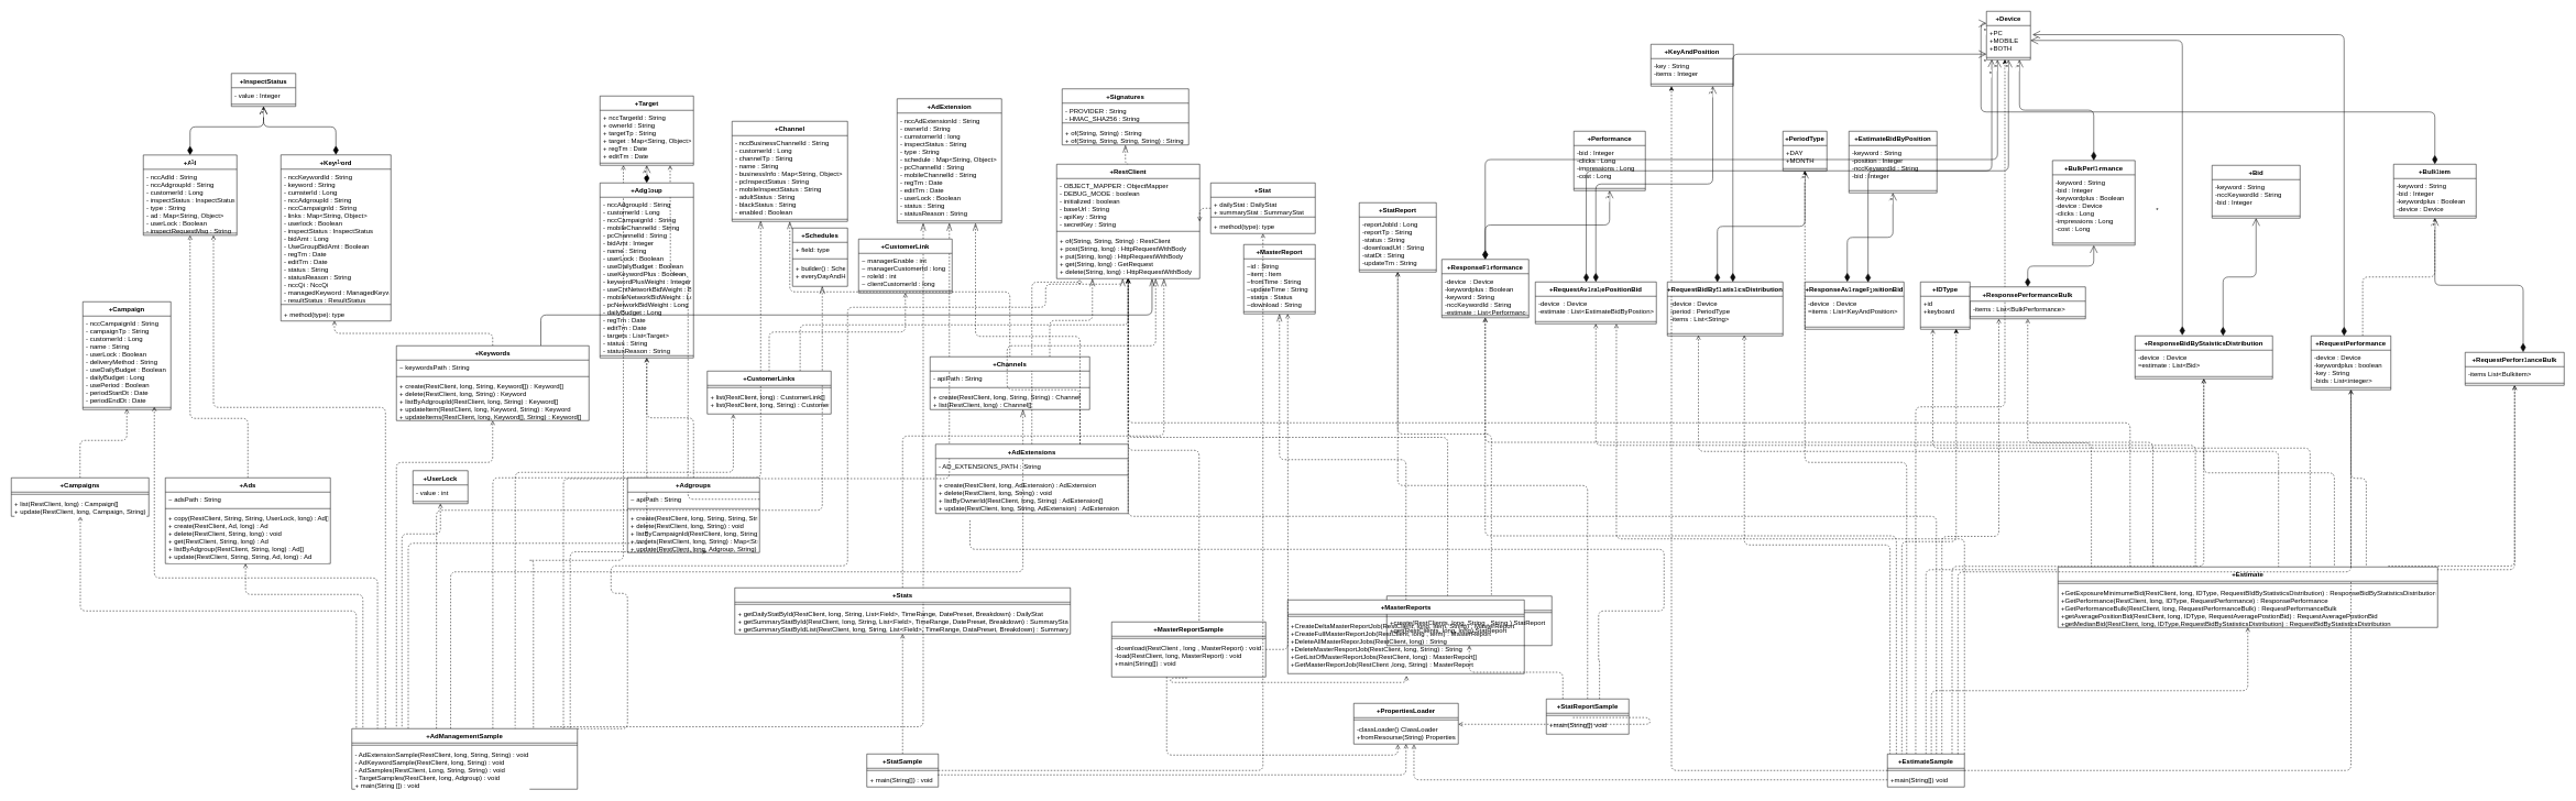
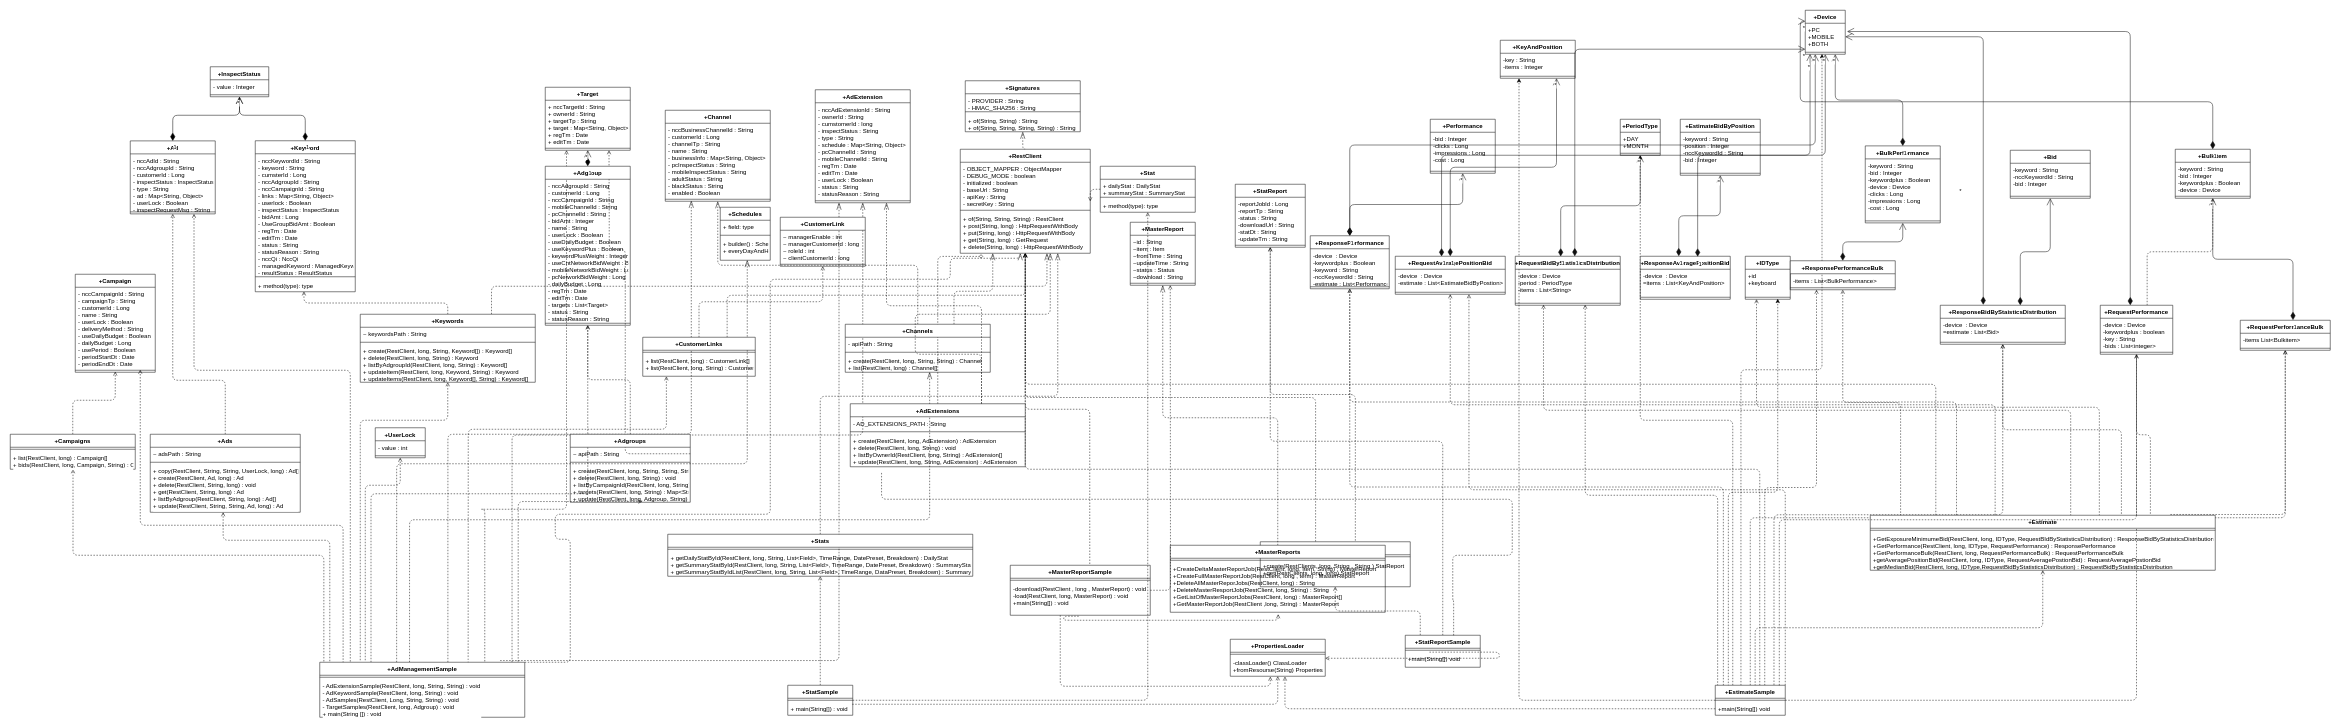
- <mxCell id="102" style="edgeStyle=orthogonalEdgeStyle;orthogonalLoop=1;jettySize=auto;html=1;exitX=0.75;exitY=0;exitDx=0;exitDy=0;entryX=0.667;entryY=1;entryDx=0;entryDy=0;entryPerimeter=0;dashed=0;startFill=0;endArrow=openThin;endFill=0;startSize=14;endSize=12;sourcePerimeterSpacing=1;" parent="1" source="103" target="186" edge="1"><mxGeometry relative="1" as="geometry" /></mxCell>
+ <mxCell id="102" style="edgeStyle=orthogonalEdgeStyle;orthogonalLoop=1;jettySize=auto;html=1;exitX=0.75;exitY=0;exitDx=0;exitDy=0;entryX=0.667;entryY=1;entryDx=0;entryDy=0;entryPerimeter=0;dashed=1;startFill=0;endArrow=openThin;endFill=0;startSize=14;endSize=12;sourcePerimeterSpacing=1;" parent="1" source="103" target="186" edge="1"><mxGeometry relative="1" as="geometry" /></mxCell>
- <mxCell id="94" value="+ list(RestClient, long) : Campaign[]&#10;+ update(RestClient, long, Campaign, String) : Campaign" style="text;strokeColor=none;fillColor=none;align=left;verticalAlign=top;spacingLeft=4;spacingRight=4;overflow=hidden;rotatable=0;points=[[0,0.5],[1,0.5]];portConstraint=eastwest;labelBackgroundColor=default;" parent="92" vertex="1"><mxGeometry y="34" width="250" height="36" as="geometry" /></mxCell>
+ <mxCell id="94" value="+ list(RestClient, long) : Campaign[]&#10;+ bids(RestClient, long, Campaign, String) : Campaign" style="text;strokeColor=none;fillColor=none;align=left;verticalAlign=top;spacingLeft=4;spacingRight=4;overflow=hidden;rotatable=0;points=[[0,0.5],[1,0.5]];portConstraint=eastwest;labelBackgroundColor=default;" parent="92" vertex="1"><mxGeometry y="34" width="250" height="36" as="geometry" /></mxCell>
